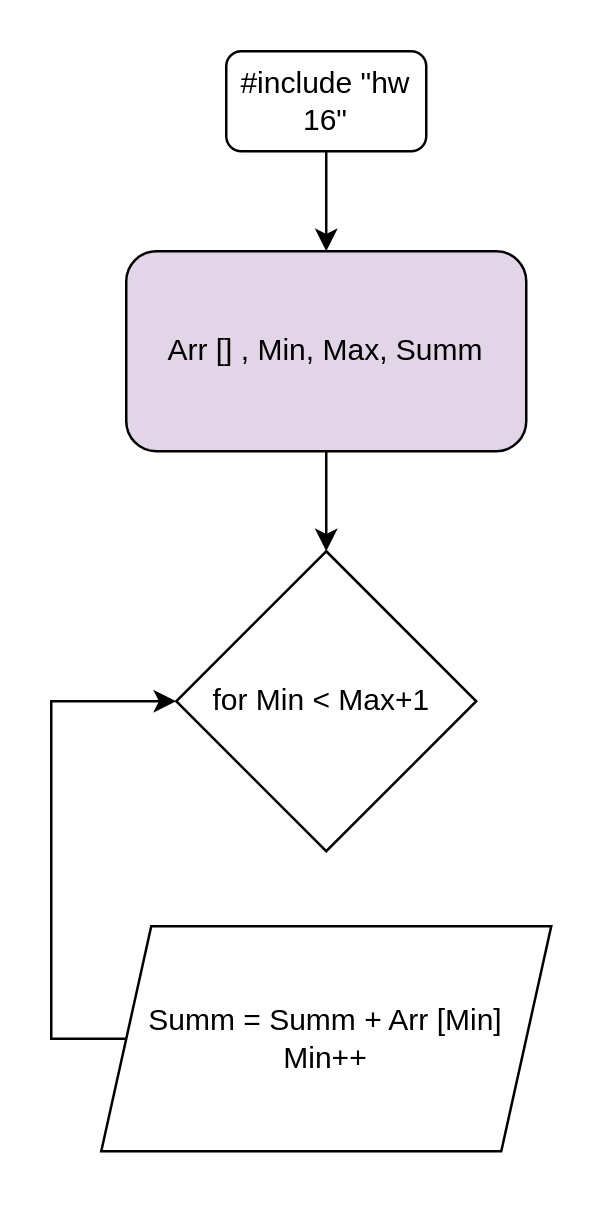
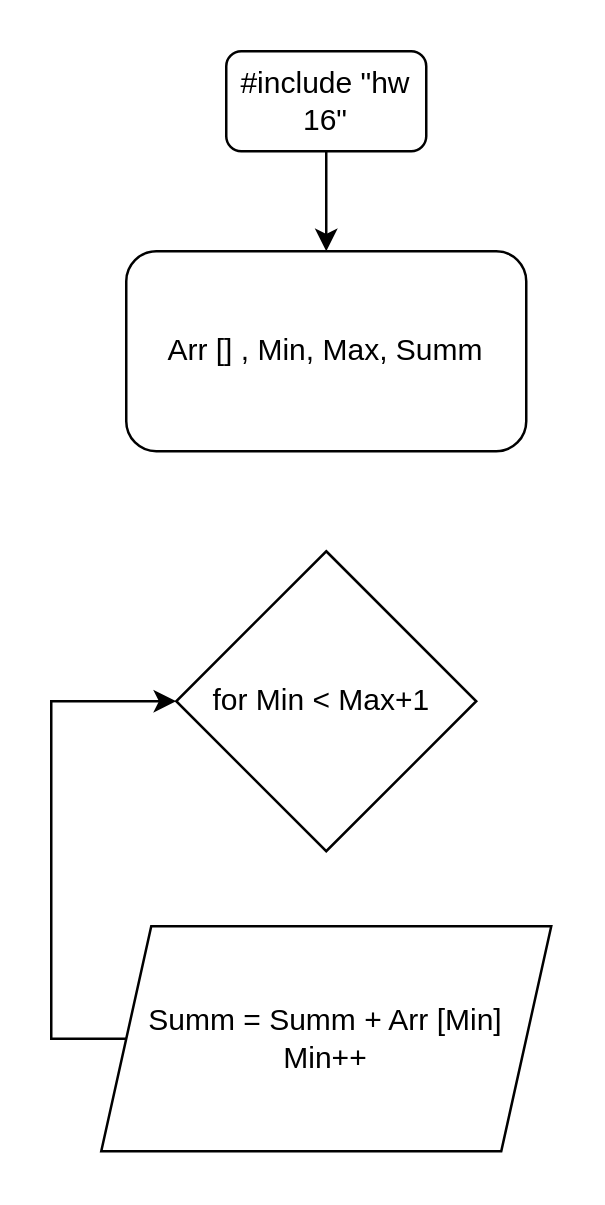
- <mxCell id="3" value="Arr [] , Min, Max, Summ" style="rounded=1;whiteSpace=wrap;html=1;fillColor=#e1d5e7;" vertex="1" parent="1"><mxGeometry x="50" y="100" width="160" height="80" as="geometry" /></mxCell>
+ <mxCell id="3" value="Arr [] , Min, Max, Summ" style="rounded=1;whiteSpace=wrap;html=1;" vertex="1" parent="1"><mxGeometry x="50" y="100" width="160" height="80" as="geometry" /></mxCell>
- <mxCell id="2" value="" style="edgeStyle=orthogonalEdgeStyle;rounded=0;orthogonalLoop=1;jettySize=auto;html=1;" edge="1" parent="1" source="3" target="6"><mxGeometry relative="1" as="geometry" /></mxCell>
